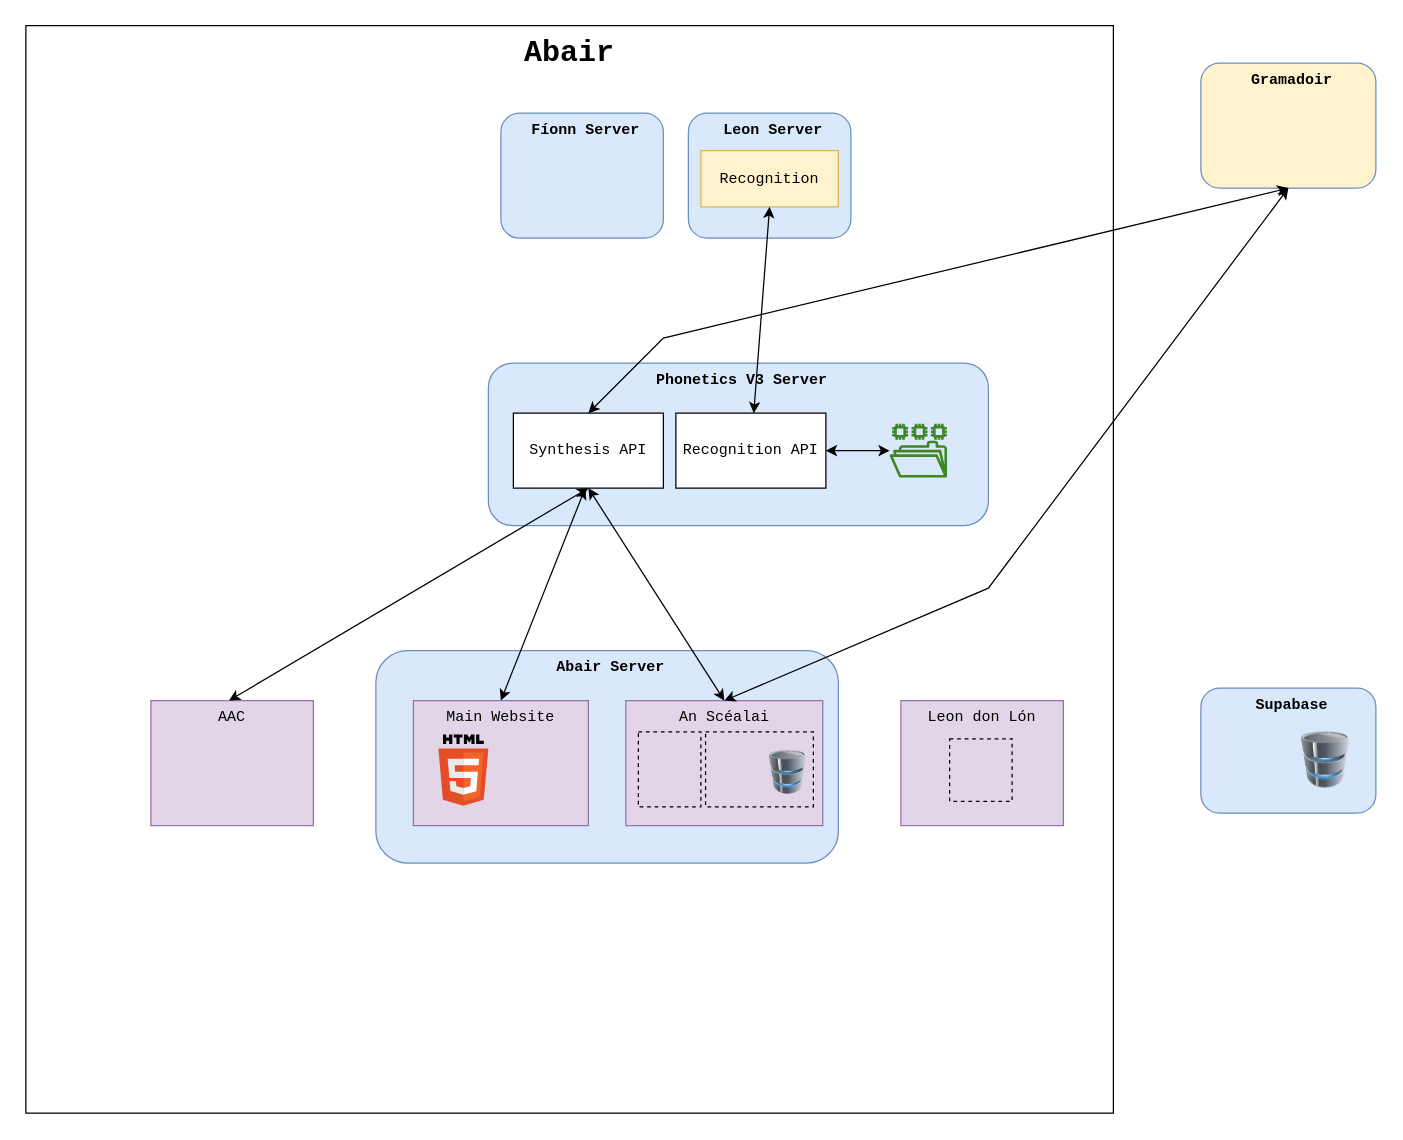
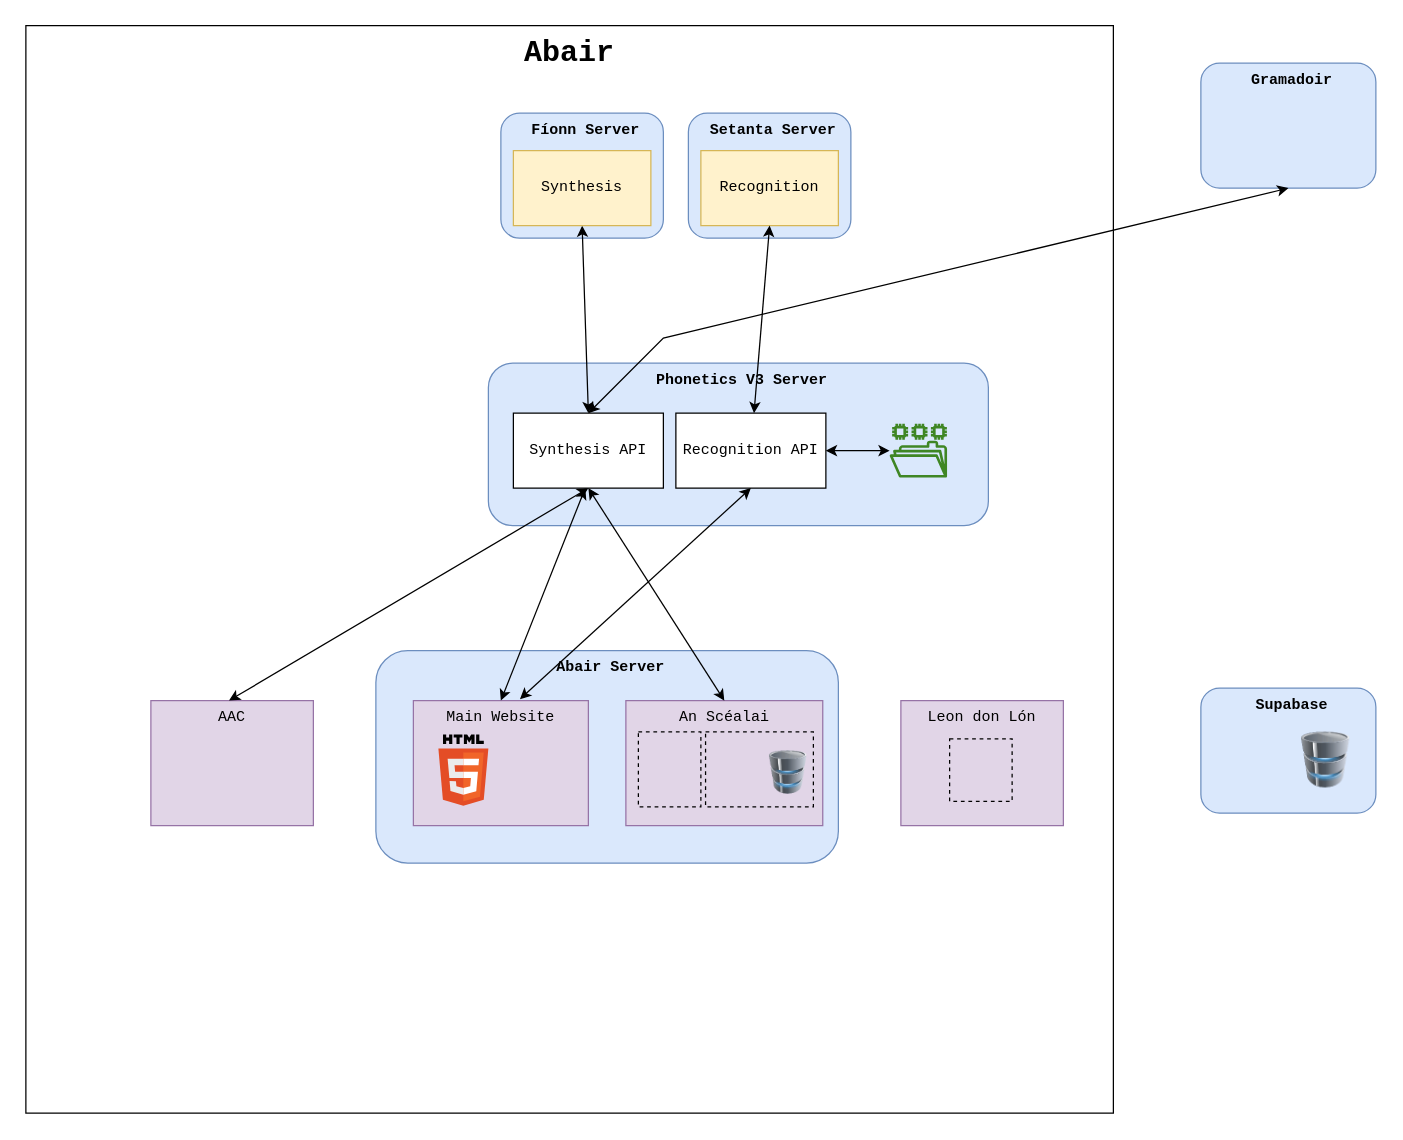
- <mxCell id="13" value="Gramadoir" style="rounded=1;whiteSpace=wrap;html=1;verticalAlign=top;align=center;labelPosition=center;verticalLabelPosition=middle;fontStyle=1;spacingTop=0;spacingLeft=6;fillColor=#fff2cc;strokeColor=#6c8ebf;fontFamily=Courier New;" vertex="1" parent="1"><mxGeometry x="960" y="50" width="140" height="100" as="geometry" /></mxCell>
+ <mxCell id="13" value="Gramadoir" style="rounded=1;whiteSpace=wrap;html=1;verticalAlign=top;align=center;labelPosition=center;verticalLabelPosition=middle;fontStyle=1;spacingTop=0;spacingLeft=6;fillColor=#dae8fc;strokeColor=#6c8ebf;fontFamily=Courier New;" vertex="1" parent="1"><mxGeometry x="960" y="50" width="140" height="100" as="geometry" /></mxCell>
- <mxCell id="9" value="Leon Server" style="rounded=1;whiteSpace=wrap;html=1;verticalAlign=top;align=center;labelPosition=center;verticalLabelPosition=middle;fontStyle=1;spacingTop=0;spacingLeft=6;fillColor=#dae8fc;strokeColor=#6c8ebf;fontFamily=Courier New;" vertex="1" parent="1"><mxGeometry x="550" y="90" width="130" height="100" as="geometry" /></mxCell>
+ <mxCell id="9" value="Setanta Server" style="rounded=1;whiteSpace=wrap;html=1;verticalAlign=top;align=center;labelPosition=center;verticalLabelPosition=middle;fontStyle=1;spacingTop=0;spacingLeft=6;fillColor=#dae8fc;strokeColor=#6c8ebf;fontFamily=Courier New;" vertex="1" parent="1"><mxGeometry x="550" y="90" width="130" height="100" as="geometry" /></mxCell>
- <mxCell id="10" value="Recognition" style="rounded=0;whiteSpace=wrap;html=1;fillColor=#fff2cc;strokeColor=#d6b656;fontFamily=Courier New;" vertex="1" parent="1"><mxGeometry x="560" y="120" width="110" height="45" as="geometry" /></mxCell>
+ <mxCell id="10" value="Recognition" style="rounded=0;whiteSpace=wrap;html=1;fillColor=#fff2cc;strokeColor=#d6b656;fontFamily=Courier New;" vertex="1" parent="1"><mxGeometry x="560" y="120" width="110" height="60" as="geometry" /></mxCell>
+ <mxCell id="8" value="Synthesis" style="rounded=0;whiteSpace=wrap;html=1;fillColor=#fff2cc;strokeColor=#d6b656;fontFamily=Courier New;" vertex="1" parent="1"><mxGeometry x="410" y="120" width="110" height="60" as="geometry" /></mxCell>
+ <mxCell id="5" value="" style="endArrow=classic;startArrow=classic;html=1;rounded=0;entryX=0.5;entryY=1;entryDx=0;entryDy=0;exitX=0.5;exitY=0;exitDx=0;exitDy=0;" edge="1" parent="1" source="6" target="8"><mxGeometry width="50" height="50" relative="1" as="geometry"><mxPoint x="470" y="200" as="sourcePoint" /><mxPoint x="475" y="170" as="targetPoint" /></mxGeometry></mxCell>
- <mxCell id="19" value="" style="endArrow=classic;startArrow=classic;html=1;rounded=0;entryX=0.5;entryY=1;entryDx=0;entryDy=0;exitX=0.5;exitY=0;exitDx=0;exitDy=0;" edge="1" parent="1" source="15" target="13"><mxGeometry width="50" height="50" relative="1" as="geometry"><mxPoint x="610" y="570" as="sourcePoint" /><mxPoint x="480" y="400" as="targetPoint" /><Array as="points"><mxPoint x="790" y="470" /></Array></mxGeometry></mxCell>
+ <mxCell id="18" value="" style="endArrow=classic;startArrow=classic;html=1;rounded=0;entryX=0.5;entryY=1;entryDx=0;entryDy=0;exitX=0.609;exitY=-0.012;exitDx=0;exitDy=0;exitPerimeter=0;" edge="1" parent="1" source="14" target="7"><mxGeometry width="50" height="50" relative="1" as="geometry"><mxPoint x="470" y="560" as="sourcePoint" /><mxPoint x="477.5" y="400" as="targetPoint" /></mxGeometry></mxCell>
